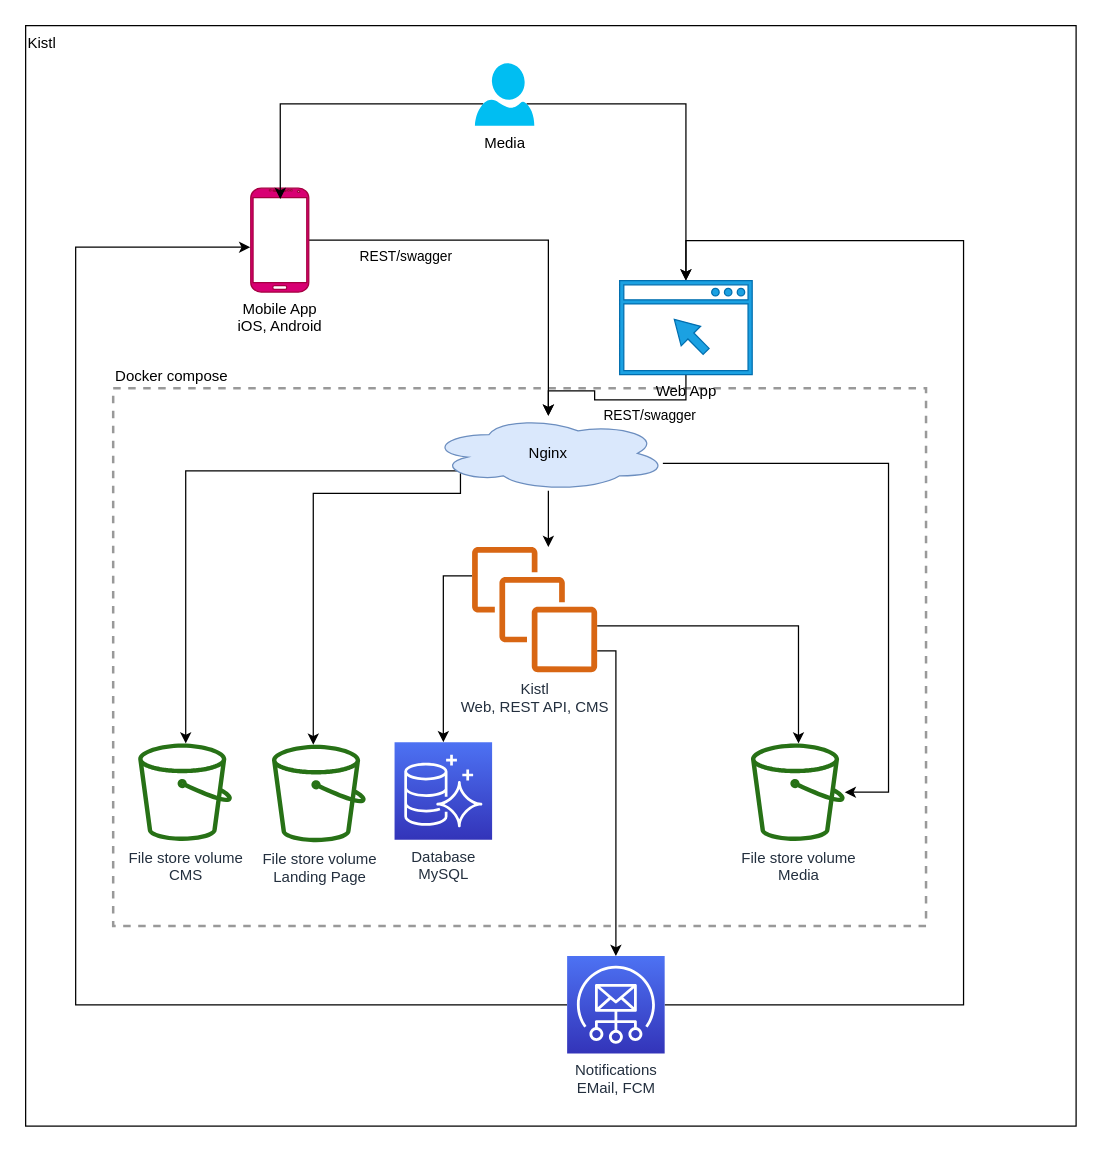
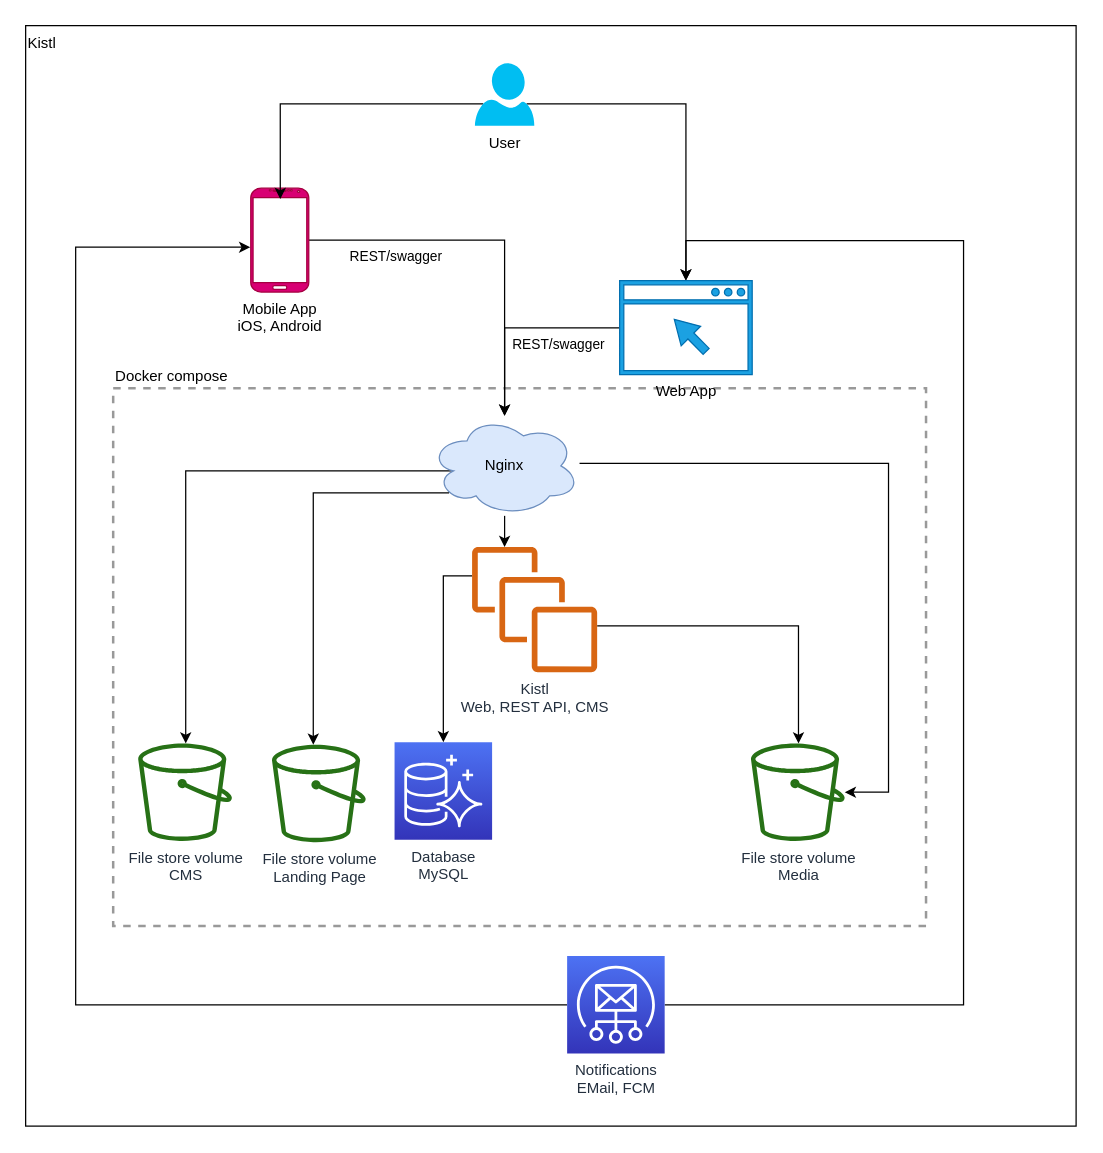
- <mxCell id="18" value="Media" style="verticalLabelPosition=bottom;html=1;verticalAlign=top;align=center;strokeColor=none;fillColor=#00BEF2;shape=mxgraph.azure.user;" parent="1" vertex="1"><mxGeometry x="379.25" y="50" width="47.5" height="50" as="geometry" /></mxCell>
+ <mxCell id="18" value="User" style="verticalLabelPosition=bottom;html=1;verticalAlign=top;align=center;strokeColor=none;fillColor=#00BEF2;shape=mxgraph.azure.user;" parent="1" vertex="1"><mxGeometry x="379.25" y="50" width="47.5" height="50" as="geometry" /></mxCell>
- <mxCell id="25" value="Nginx" style="ellipse;shape=cloud;whiteSpace=wrap;html=1;fillColor=#dae8fc;strokeColor=#6c8ebf;" parent="1" vertex="1"><mxGeometry x="343" y="332" width="190" height="60" as="geometry" /></mxCell>
+ <mxCell id="25" value="Nginx" style="ellipse;shape=cloud;whiteSpace=wrap;html=1;fillColor=#dae8fc;strokeColor=#6c8ebf;" parent="1" vertex="1"><mxGeometry x="343" y="332" width="120" height="80" as="geometry" /></mxCell>
- <mxCell id="9" value="" style="edgeStyle=orthogonalEdgeStyle;rounded=0;orthogonalLoop=1;jettySize=auto;html=1;" parent="1" source="10" target="14" edge="1"><mxGeometry x="0.276" relative="1" as="geometry"><Array as="points"><mxPoint x="492" y="520" /></Array><mxPoint as="offset" /></mxGeometry></mxCell>
